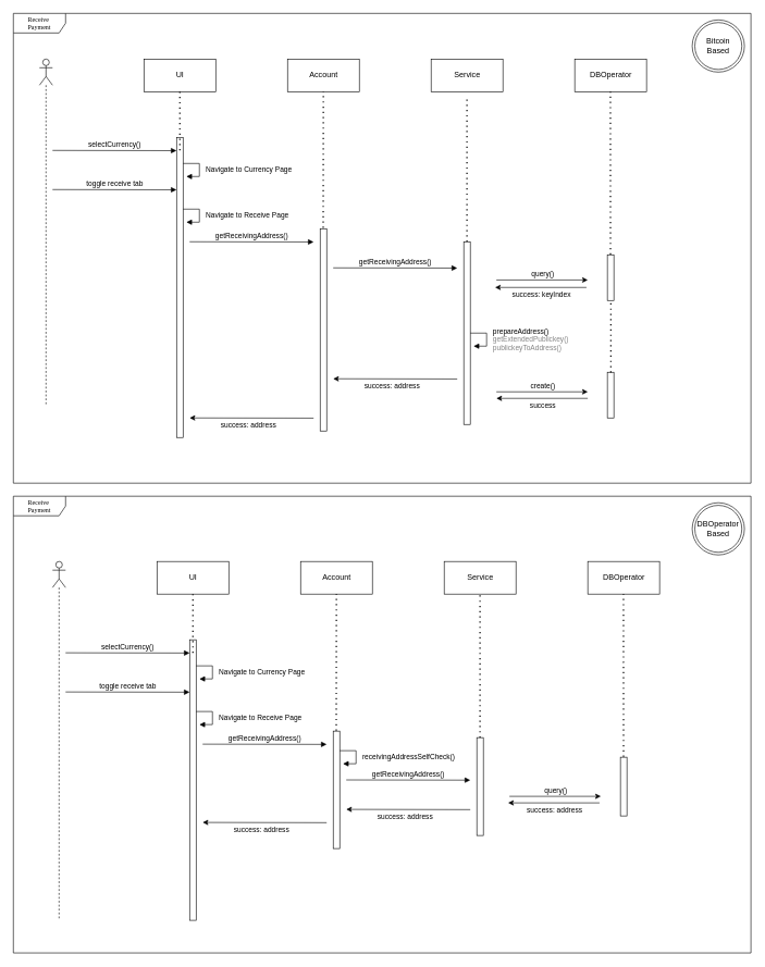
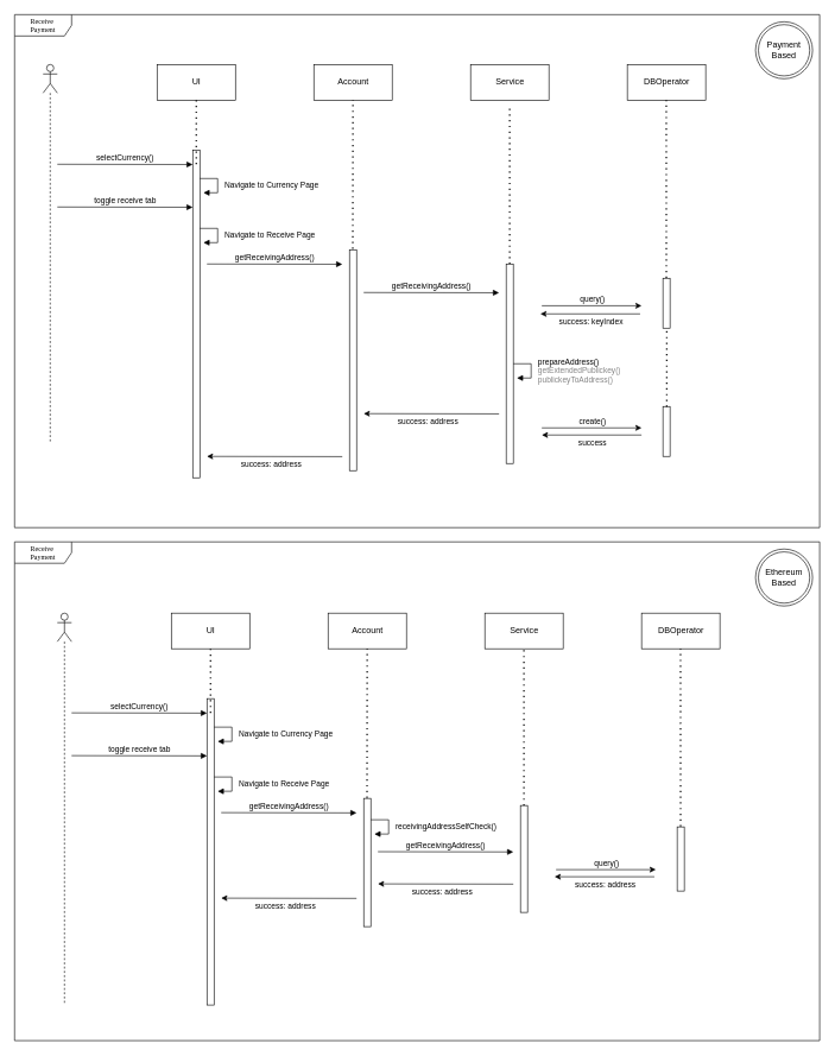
- <mxCell id="55" value="Bitcoin Based" style="ellipse;shape=doubleEllipse;whiteSpace=wrap;html=1;aspect=fixed;" vertex="1" parent="1"><mxGeometry x="1060" y="30" width="80" height="80" as="geometry" /></mxCell>
+ <mxCell id="55" value="Payment Based" style="ellipse;shape=doubleEllipse;whiteSpace=wrap;html=1;aspect=fixed;" vertex="1" parent="1"><mxGeometry x="1060" y="30" width="80" height="80" as="geometry" /></mxCell>
- <mxCell id="30" value="DBOperator Based" style="ellipse;shape=doubleEllipse;whiteSpace=wrap;html=1;aspect=fixed;" vertex="1" parent="2"><mxGeometry x="1040" y="10" width="80" height="80" as="geometry" /></mxCell>
+ <mxCell id="30" value="Ethereum Based" style="ellipse;shape=doubleEllipse;whiteSpace=wrap;html=1;aspect=fixed;" vertex="1" parent="2"><mxGeometry x="1040" y="10" width="80" height="80" as="geometry" /></mxCell>
